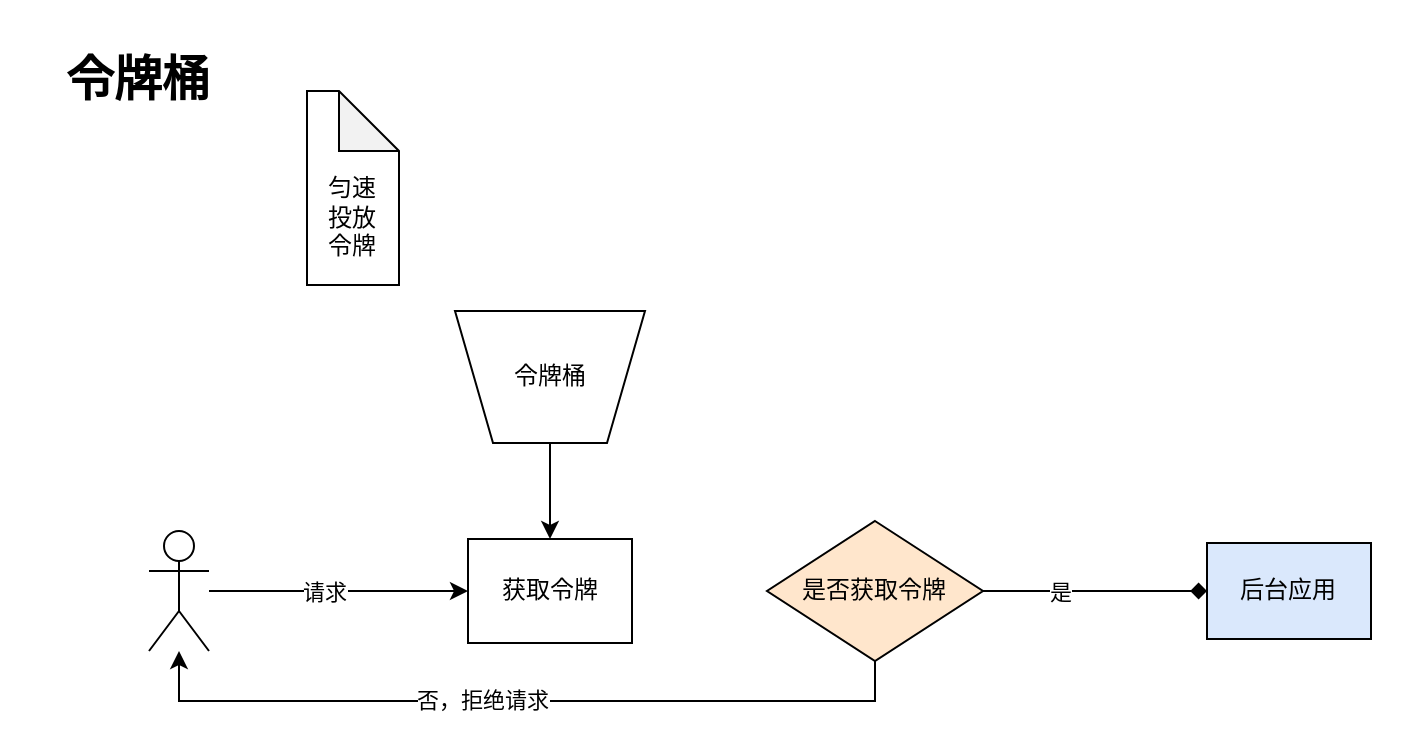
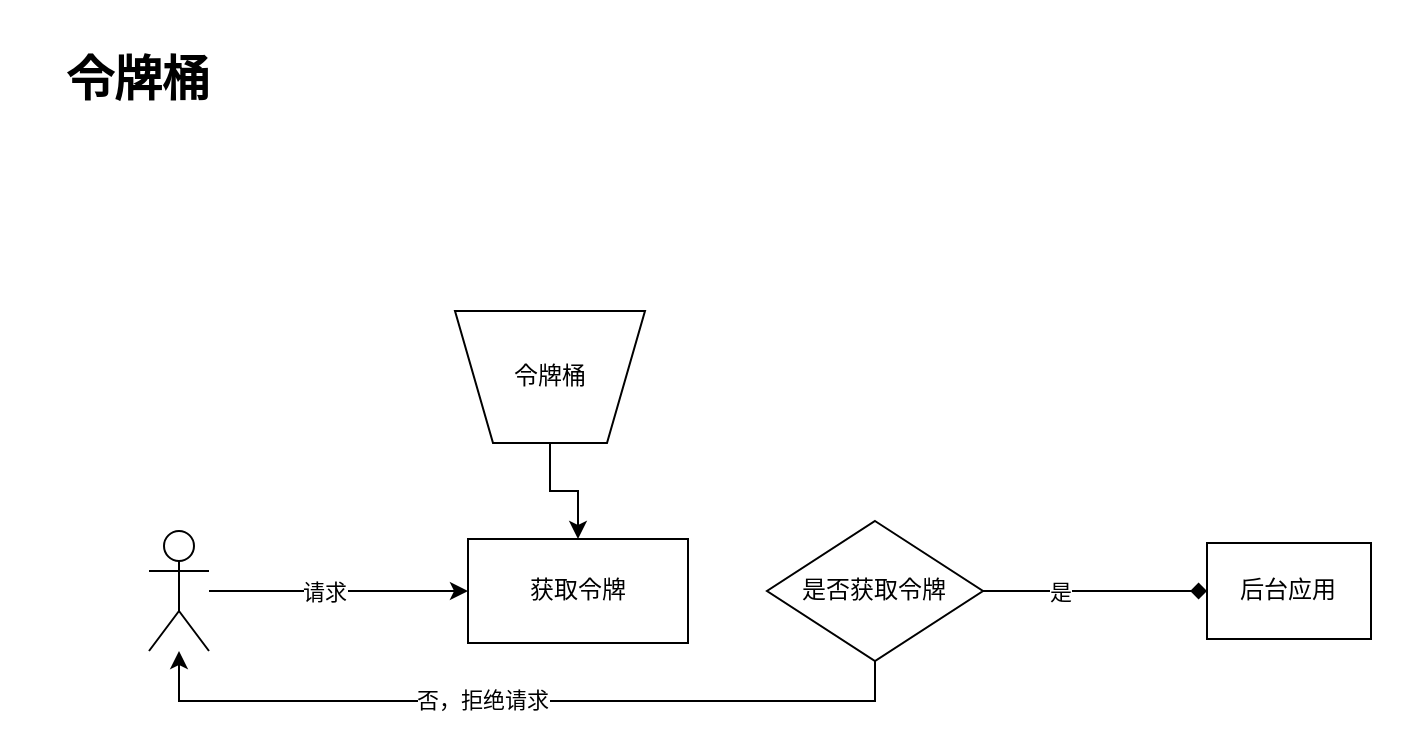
- <mxCell id="6" value="&lt;br&gt;&lt;br&gt;匀速&lt;br&gt;投放&lt;br&gt;令牌" style="shape=note;whiteSpace=wrap;html=1;backgroundOutline=1;darkOpacity=0.05;" vertex="1" parent="1"><mxGeometry x="153" y="45" width="46" height="97" as="geometry" /></mxCell>
- <mxCell id="7" value="获取令牌" style="rounded=0;whiteSpace=wrap;html=1;" vertex="1" parent="1"><mxGeometry x="233.5" y="269" width="82" height="52" as="geometry" /></mxCell>
+ <mxCell id="7" value="获取令牌" style="rounded=0;whiteSpace=wrap;html=1;" vertex="1" parent="1"><mxGeometry x="233.5" y="269" width="110" height="52" as="geometry" /></mxCell>
- <mxCell id="15" value="是否获取令牌" style="rhombus;whiteSpace=wrap;html=1;fillColor=#ffe6cc;" vertex="1" parent="1"><mxGeometry x="383" y="260" width="108" height="70" as="geometry" /></mxCell>
+ <mxCell id="15" value="是否获取令牌" style="rhombus;whiteSpace=wrap;html=1;" vertex="1" parent="1"><mxGeometry x="383" y="260" width="108" height="70" as="geometry" /></mxCell>
- <mxCell id="16" value="后台应用" style="rounded=0;whiteSpace=wrap;html=1;fillColor=#dae8fc;" vertex="1" parent="1"><mxGeometry x="603" y="271" width="82" height="48" as="geometry" /></mxCell>
+ <mxCell id="16" value="后台应用" style="rounded=0;whiteSpace=wrap;html=1;" vertex="1" parent="1"><mxGeometry x="603" y="271" width="82" height="48" as="geometry" /></mxCell>
